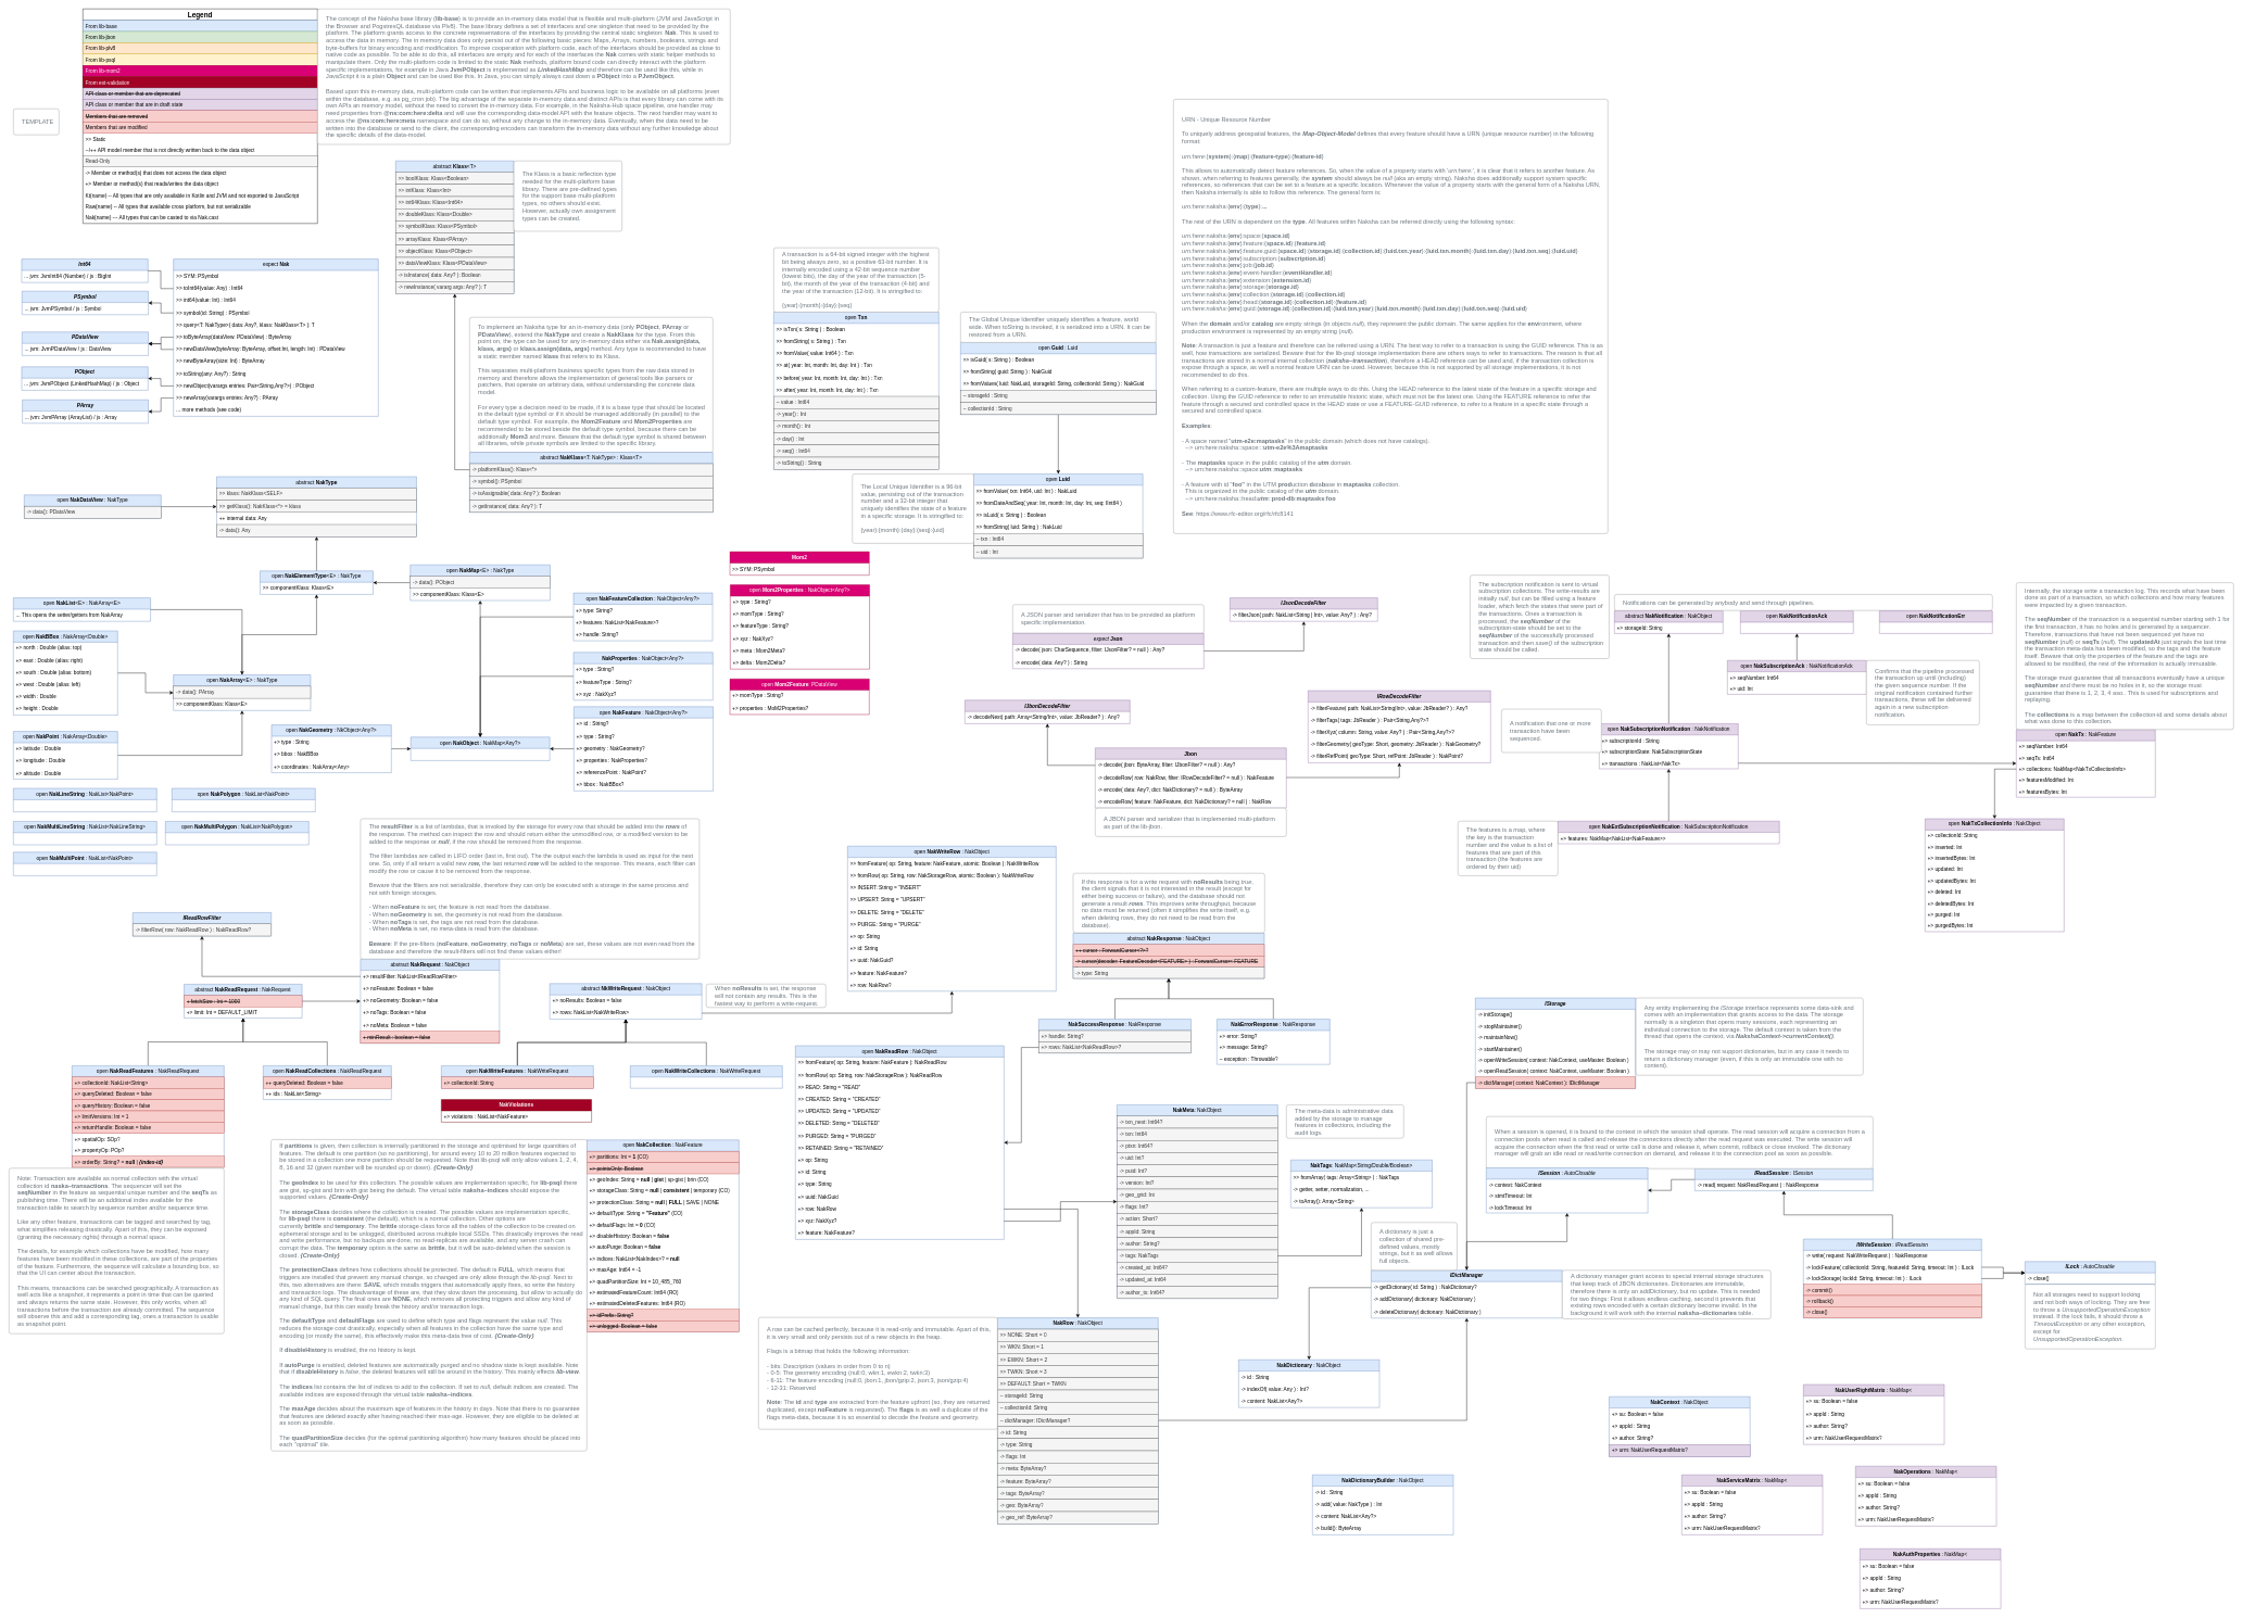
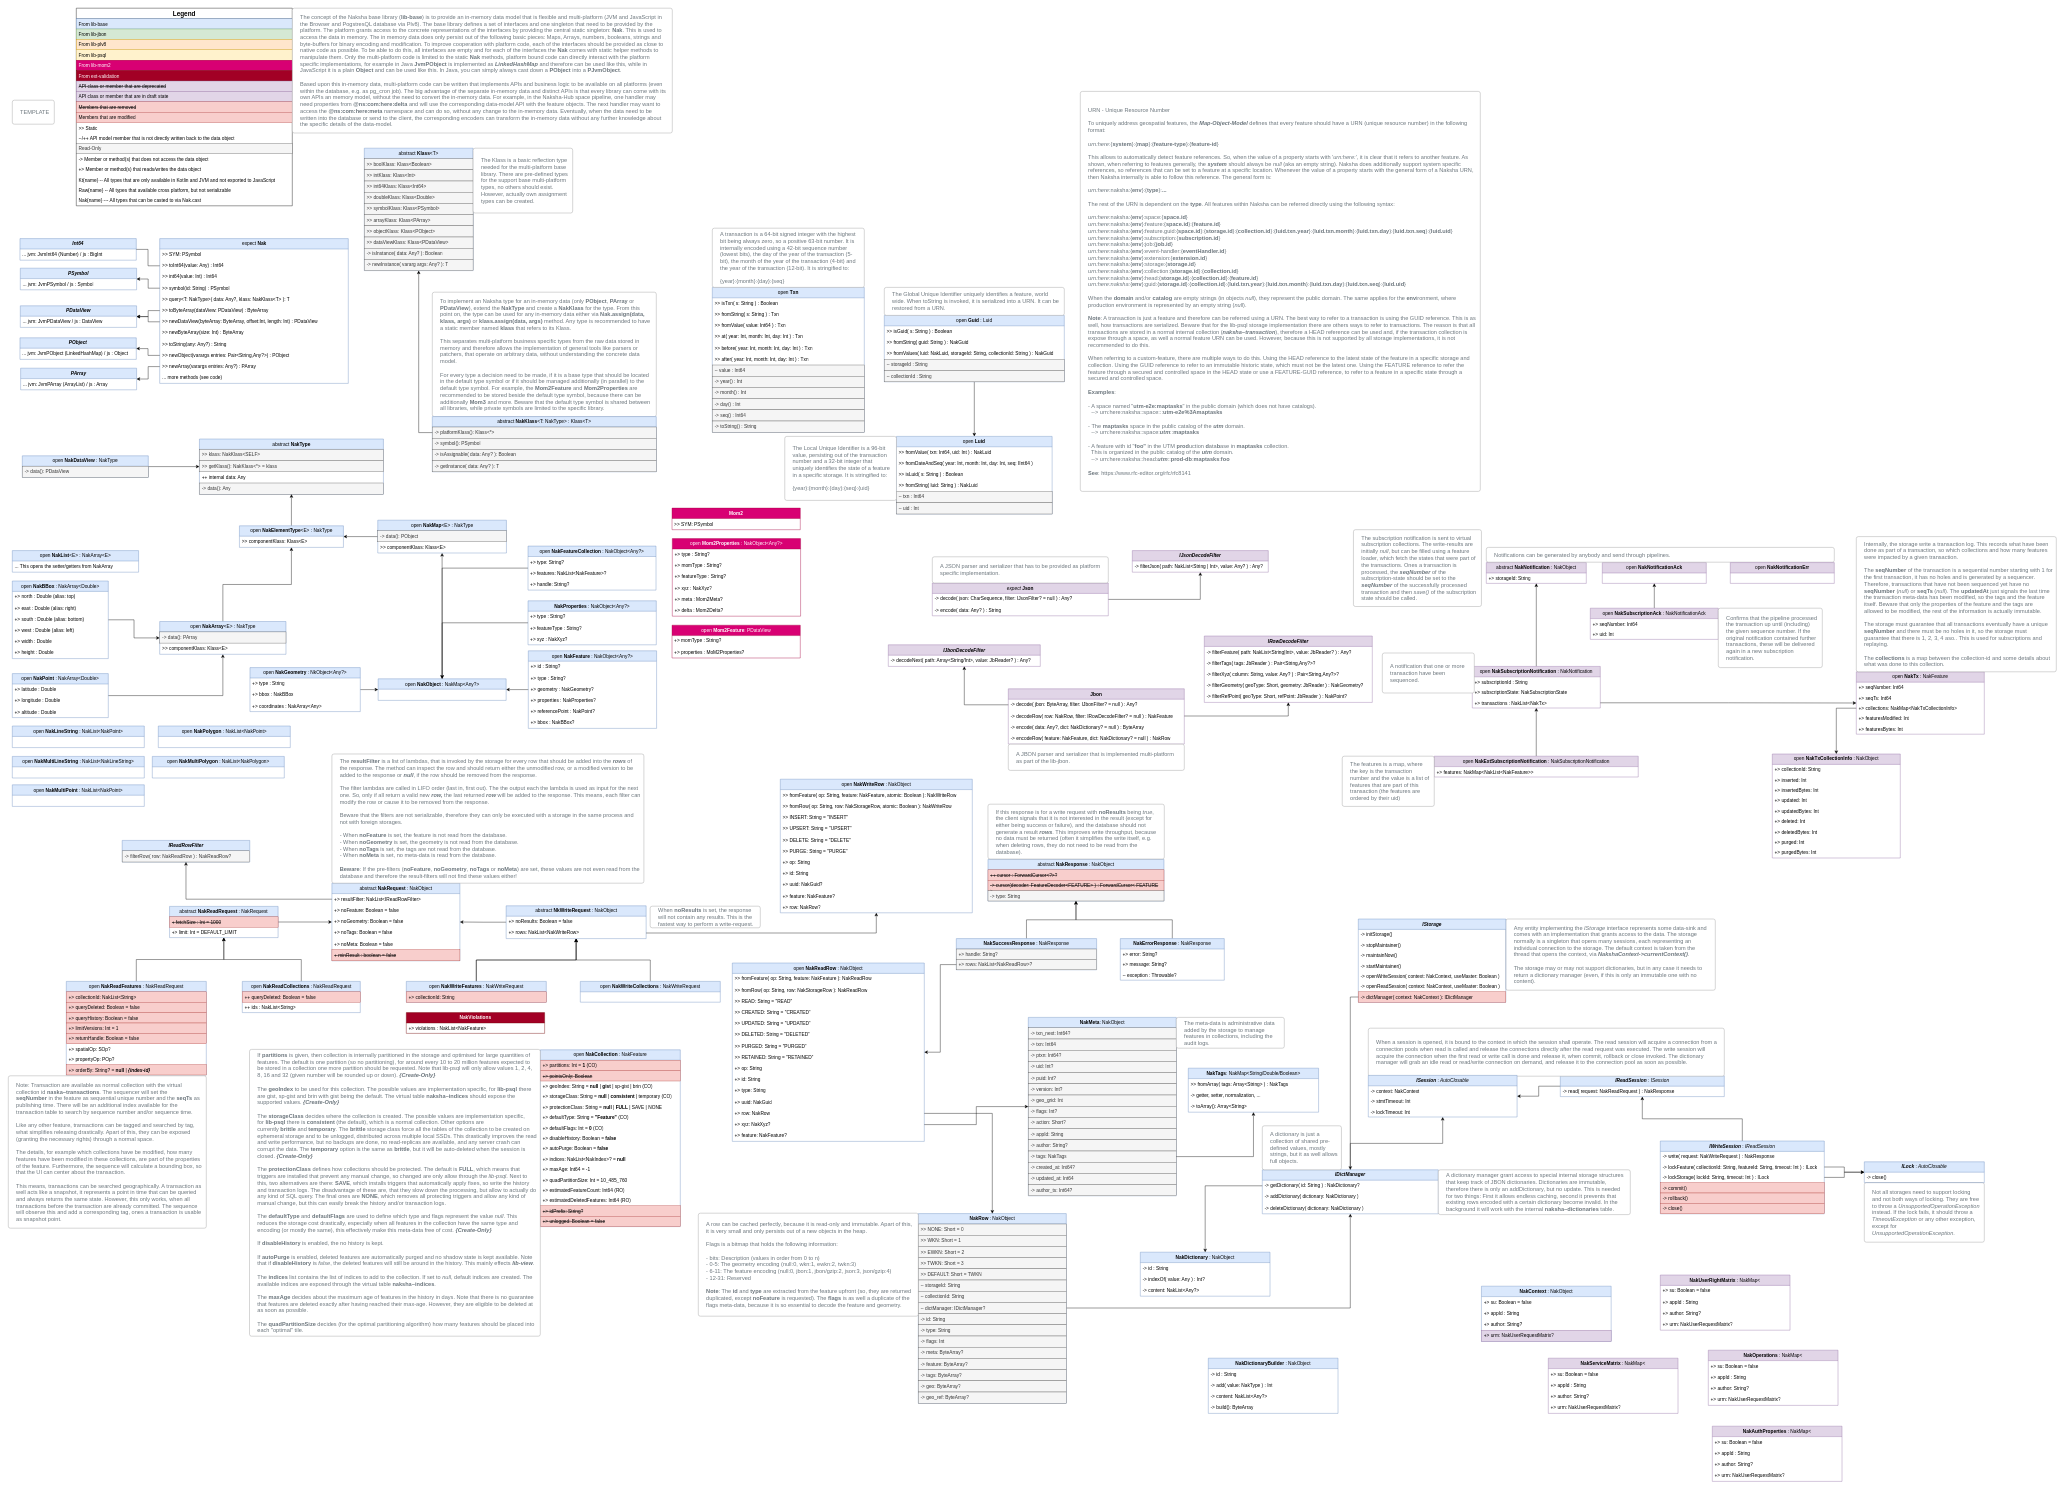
- <mxCell id="273" style="edgeStyle=orthogonalEdgeStyle;rounded=0;orthogonalLoop=1;jettySize=auto;html=1;" parent="1" source="274" target="277" edge="1"><mxGeometry relative="1" as="geometry" /></mxCell>
+ <mxCell id="22" style="edgeStyle=orthogonalEdgeStyle;rounded=0;orthogonalLoop=1;jettySize=auto;html=1;" parent="1" source="23" target="40" edge="1"><mxGeometry relative="1" as="geometry" /></mxCell>
- <mxCell id="443" value="The meta-data is administrative data added by the storage to manage features in collections, including the audit logs." style="html=1;shadow=0;dashed=0;shape=mxgraph.bootstrap.rrect;rSize=5;strokeColor=#999999;strokeWidth=1;fillColor=#FFFFFF;fontColor=#6C767D;whiteSpace=wrap;align=left;verticalAlign=middle;spacingLeft=10;fontSize=14;spacing=10;" parent="1" vertex="1"><mxGeometry x="2960" y="2543" width="270" height="77" as="geometry" /></mxCell>
+ <mxCell id="443" value="The meta-data is administrative data added by the storage to manage features in collections, including the audit logs." style="html=1;shadow=0;dashed=0;shape=mxgraph.bootstrap.rrect;rSize=5;strokeColor=#999999;strokeWidth=1;fillColor=#FFFFFF;fontColor=#6C767D;whiteSpace=wrap;align=left;verticalAlign=middle;spacingLeft=10;fontSize=14;spacing=10;" parent="1" vertex="1"><mxGeometry x="2940" y="2543" width="270" height="77" as="geometry" /></mxCell>
